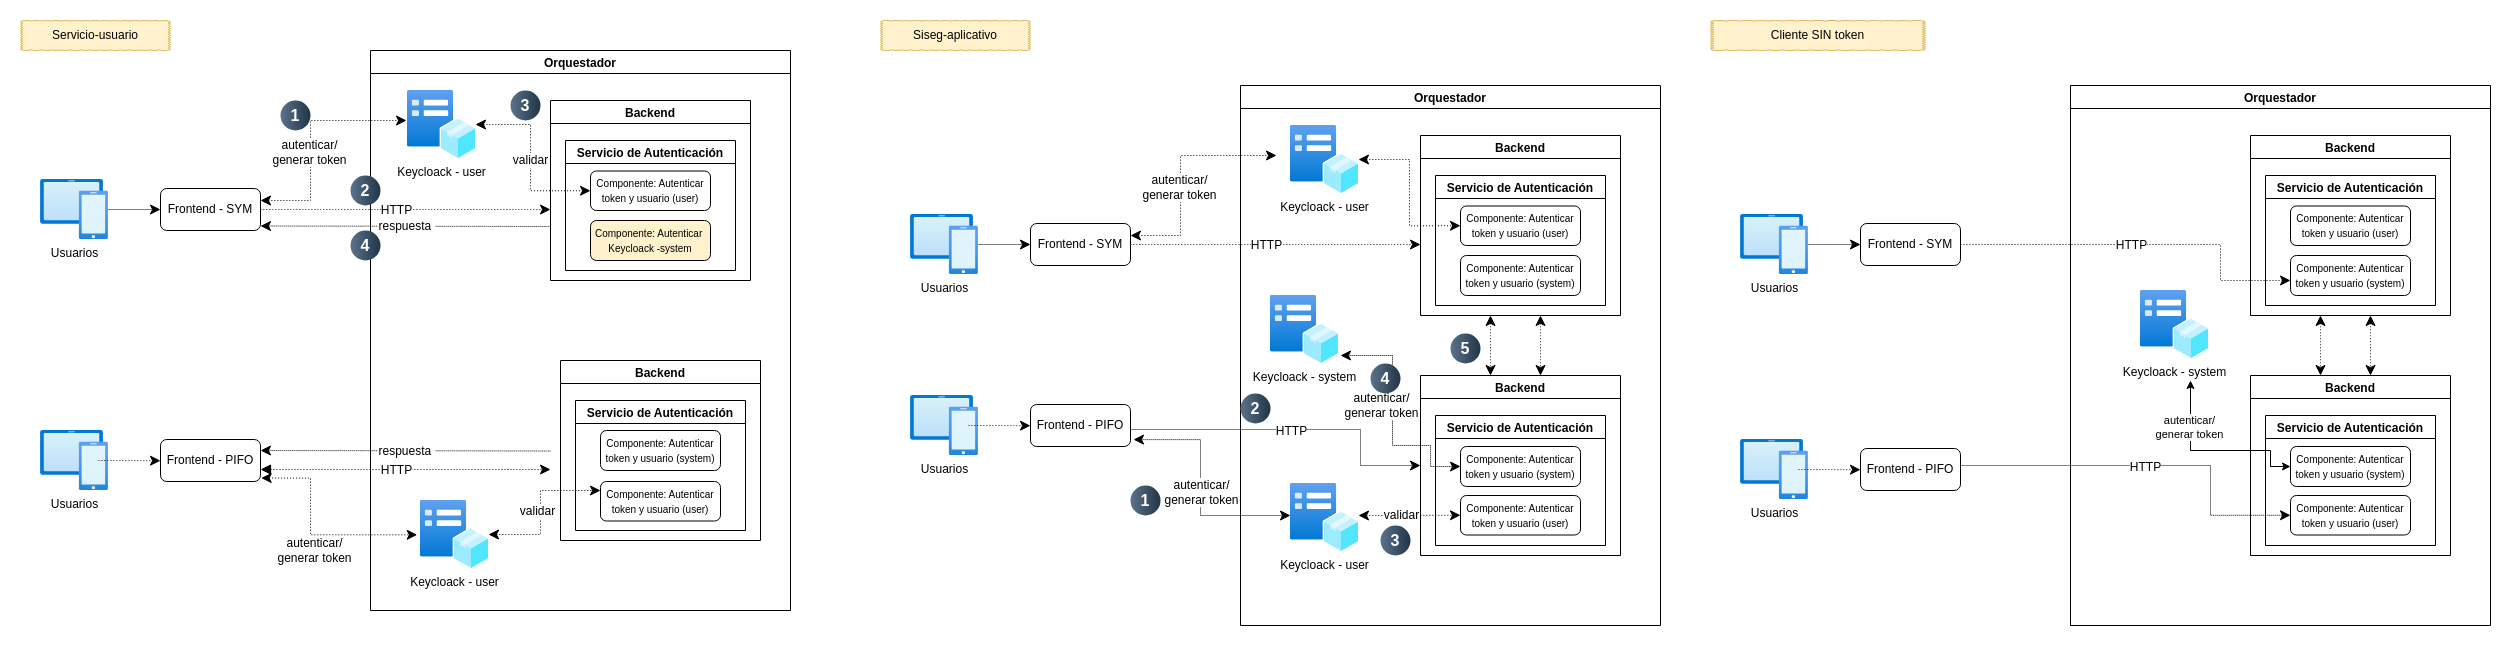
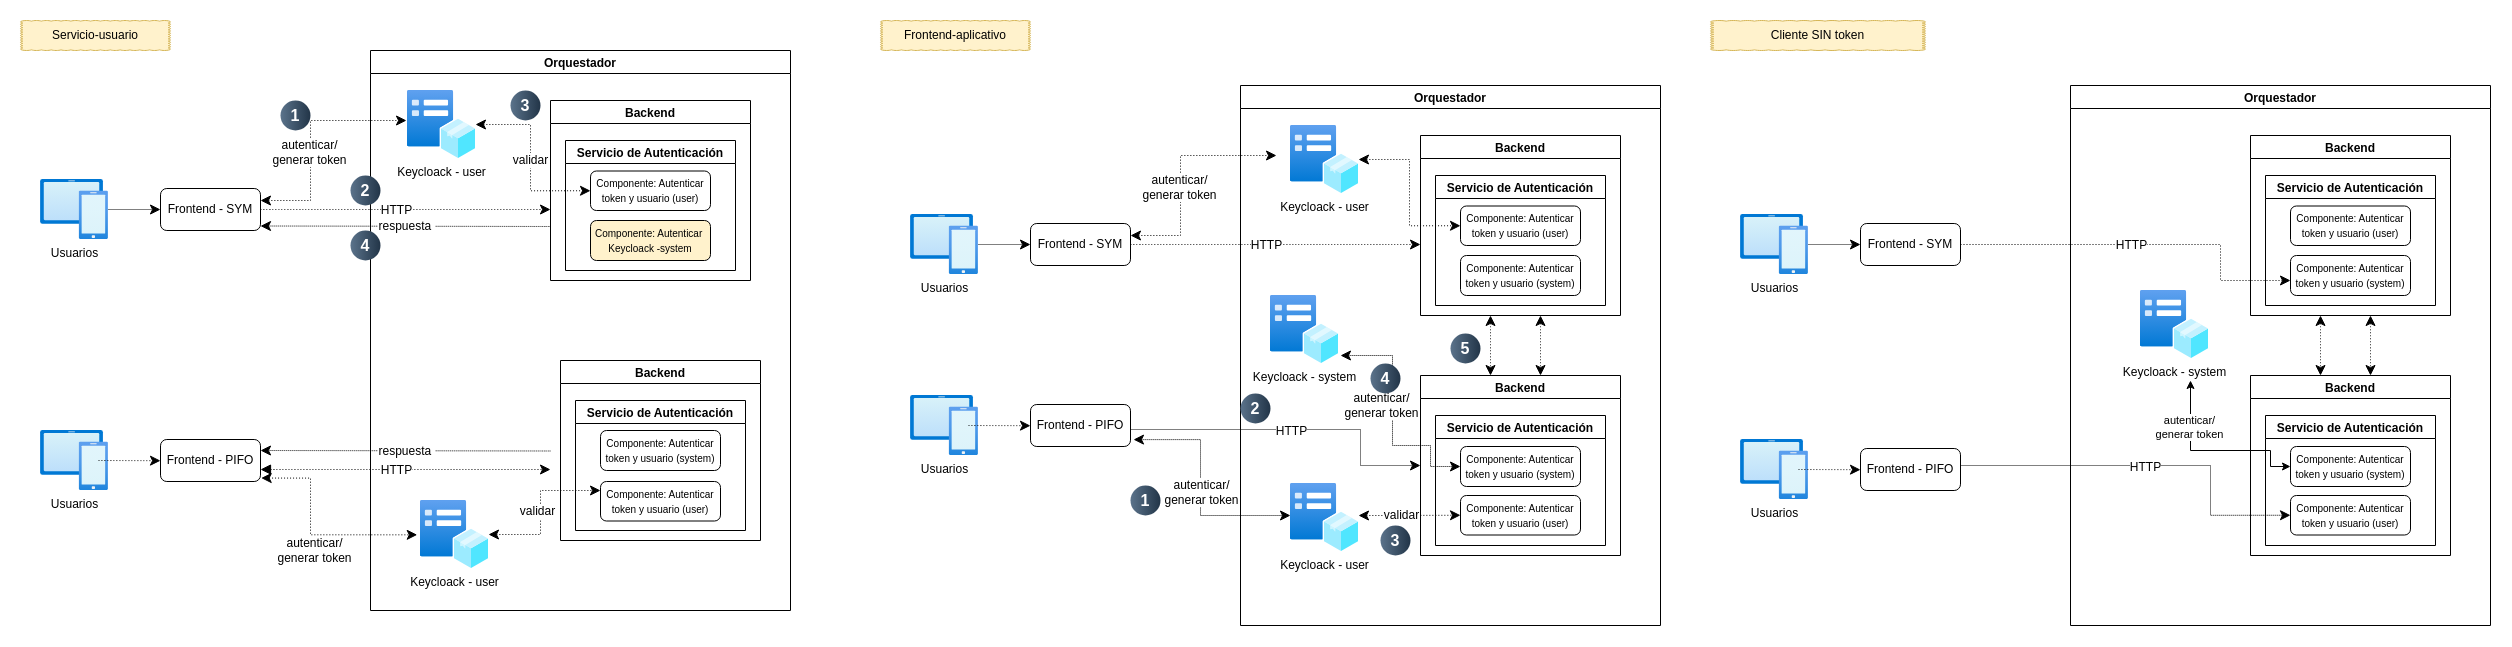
- <mxCell id="70" value="Siseg-aplicativo" style="whiteSpace=wrap;html=1;shape=mxgraph.basic.cloud_rect;fillColor=#fff2cc;strokeColor=#d6b656;" parent="1" vertex="1"><mxGeometry x="880" width="150" height="30" as="geometry" y="20" /></mxCell>
+ <mxCell id="70" value="Frontend-aplicativo" style="whiteSpace=wrap;html=1;shape=mxgraph.basic.cloud_rect;fillColor=#fff2cc;strokeColor=#d6b656;" parent="1" vertex="1"><mxGeometry x="880" width="150" height="30" as="geometry" y="20" /></mxCell>
